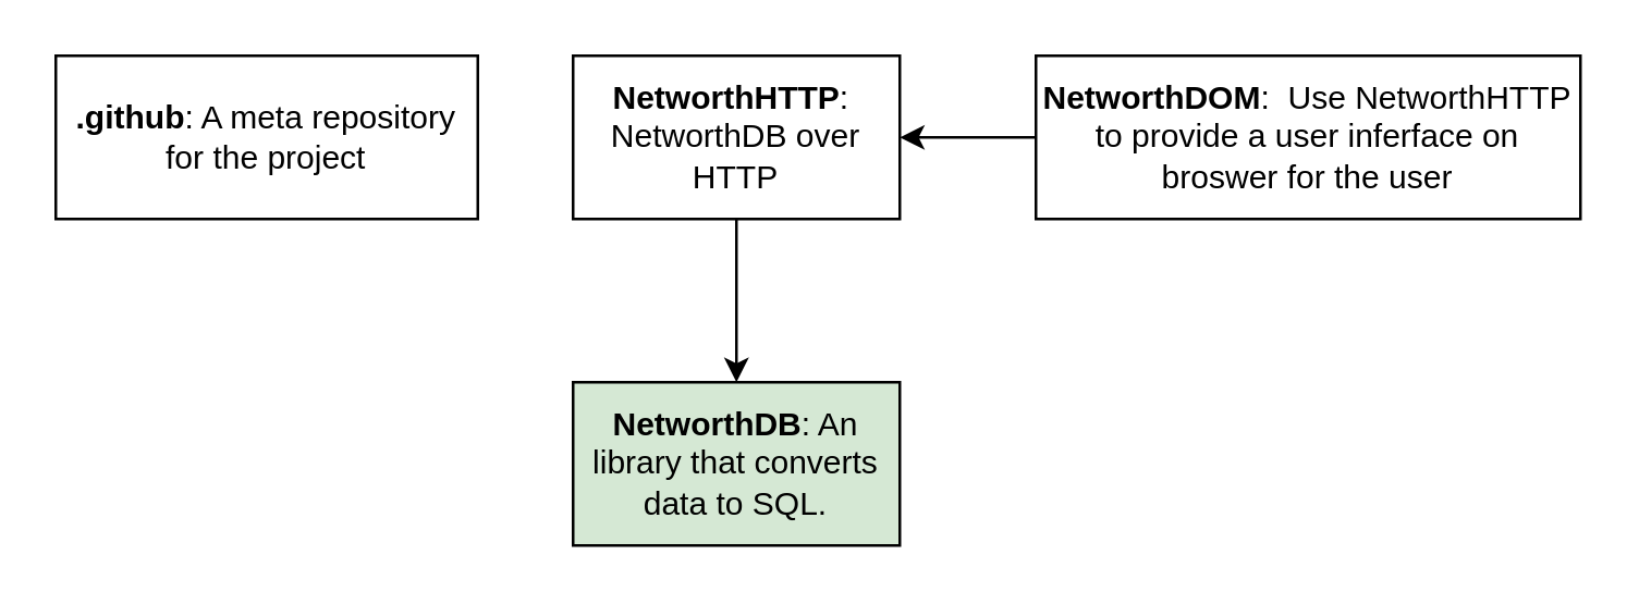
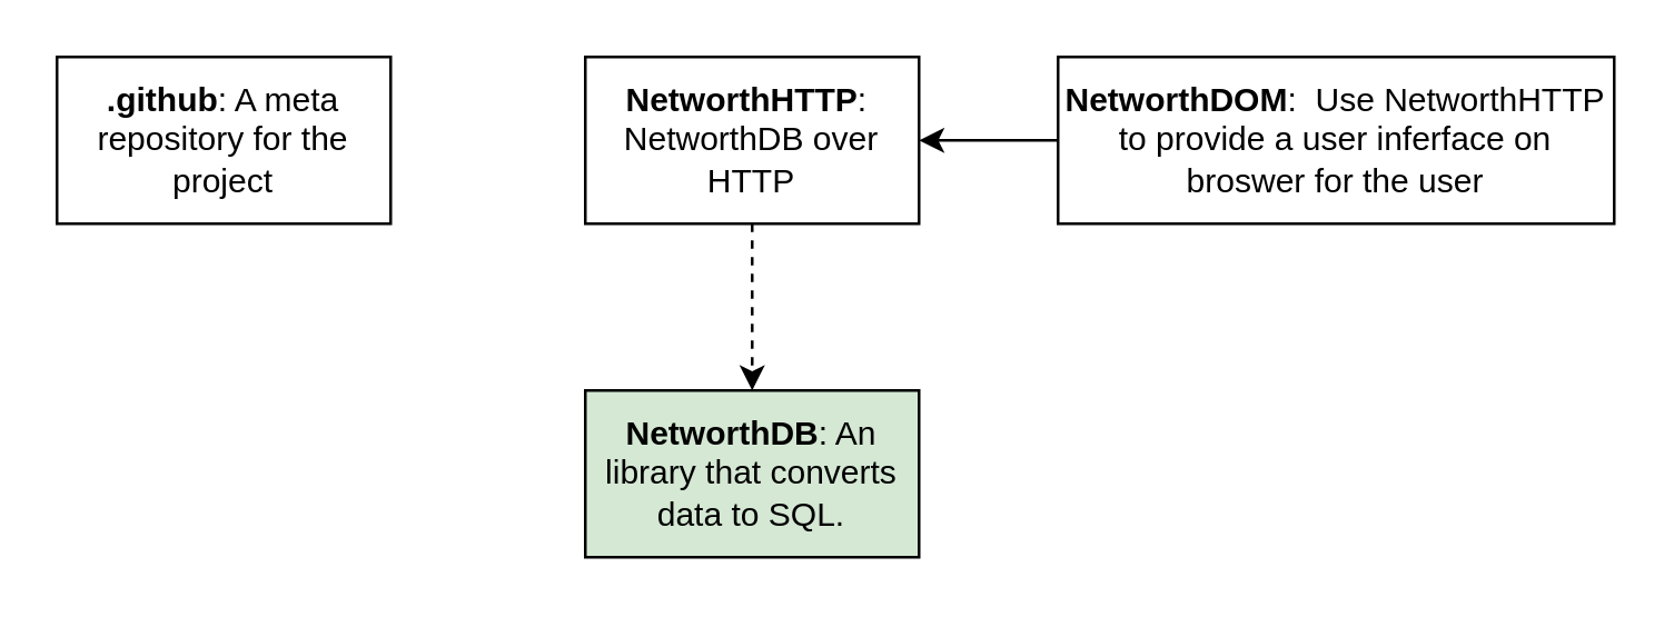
- <mxCell id="7" value="&lt;b&gt;.github&lt;/b&gt;: A meta repository for the project" style="rounded=0;whiteSpace=wrap;html=1;" vertex="1" parent="1"><mxGeometry x="20" y="20" width="155" height="60" as="geometry" /></mxCell>
+ <mxCell id="7" value="&lt;b&gt;.github&lt;/b&gt;: A meta repository for the project" style="rounded=0;whiteSpace=wrap;html=1;" vertex="1" parent="1"><mxGeometry x="20" y="20" width="120" height="60" as="geometry" /></mxCell>
- <mxCell id="3" value="" style="edgeStyle=orthogonalEdgeStyle;rounded=0;orthogonalLoop=1;jettySize=auto;html=1;" edge="1" parent="1" source="4" target="2"><mxGeometry relative="1" as="geometry" /></mxCell>
+ <mxCell id="3" value="" style="edgeStyle=orthogonalEdgeStyle;rounded=0;orthogonalLoop=1;jettySize=auto;html=1;dashed=1;" edge="1" parent="1" source="4" target="2"><mxGeometry relative="1" as="geometry" /></mxCell>
